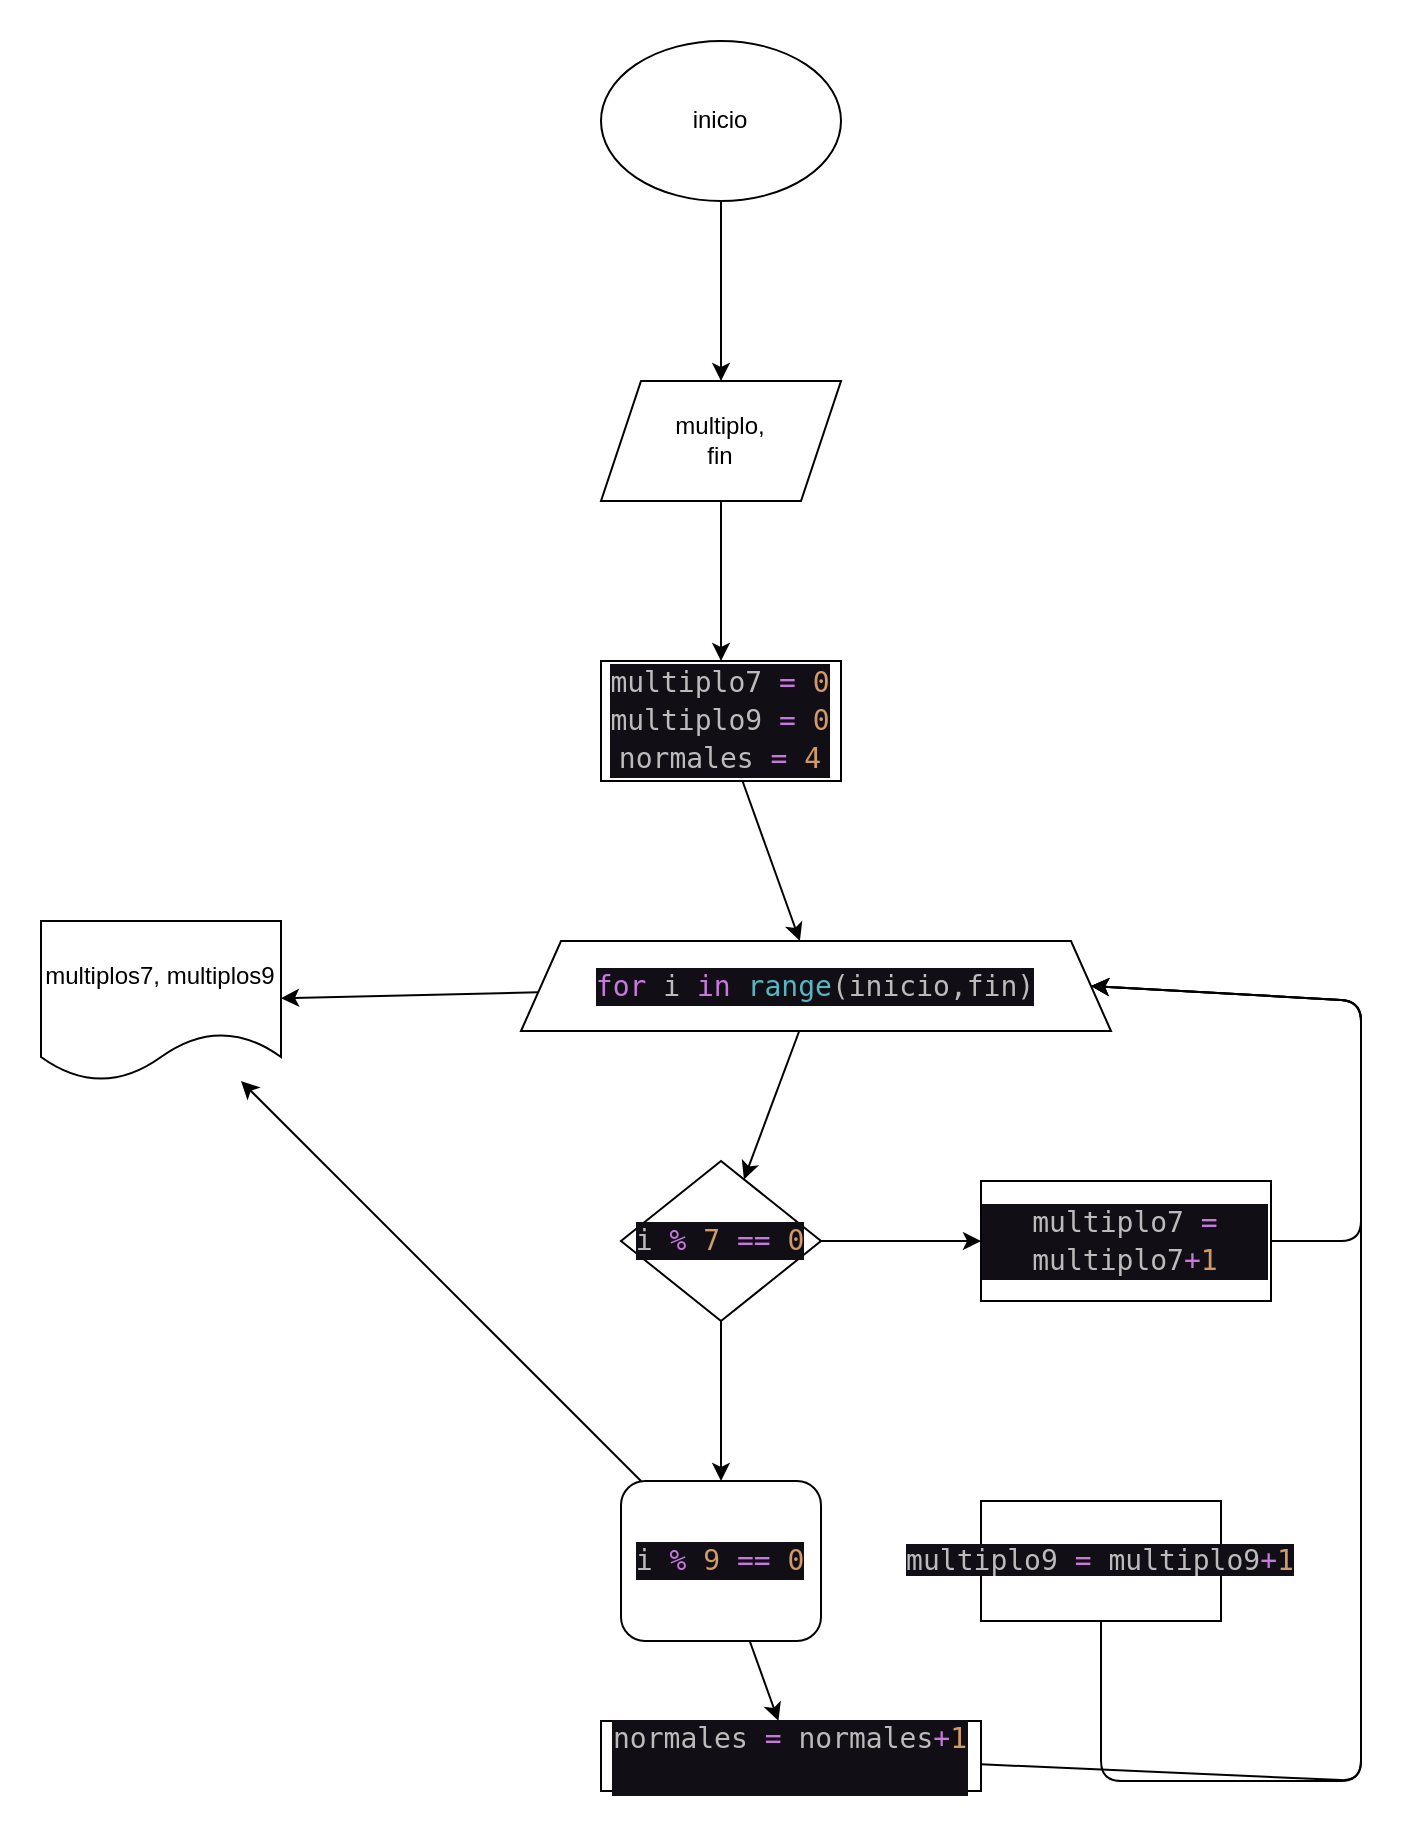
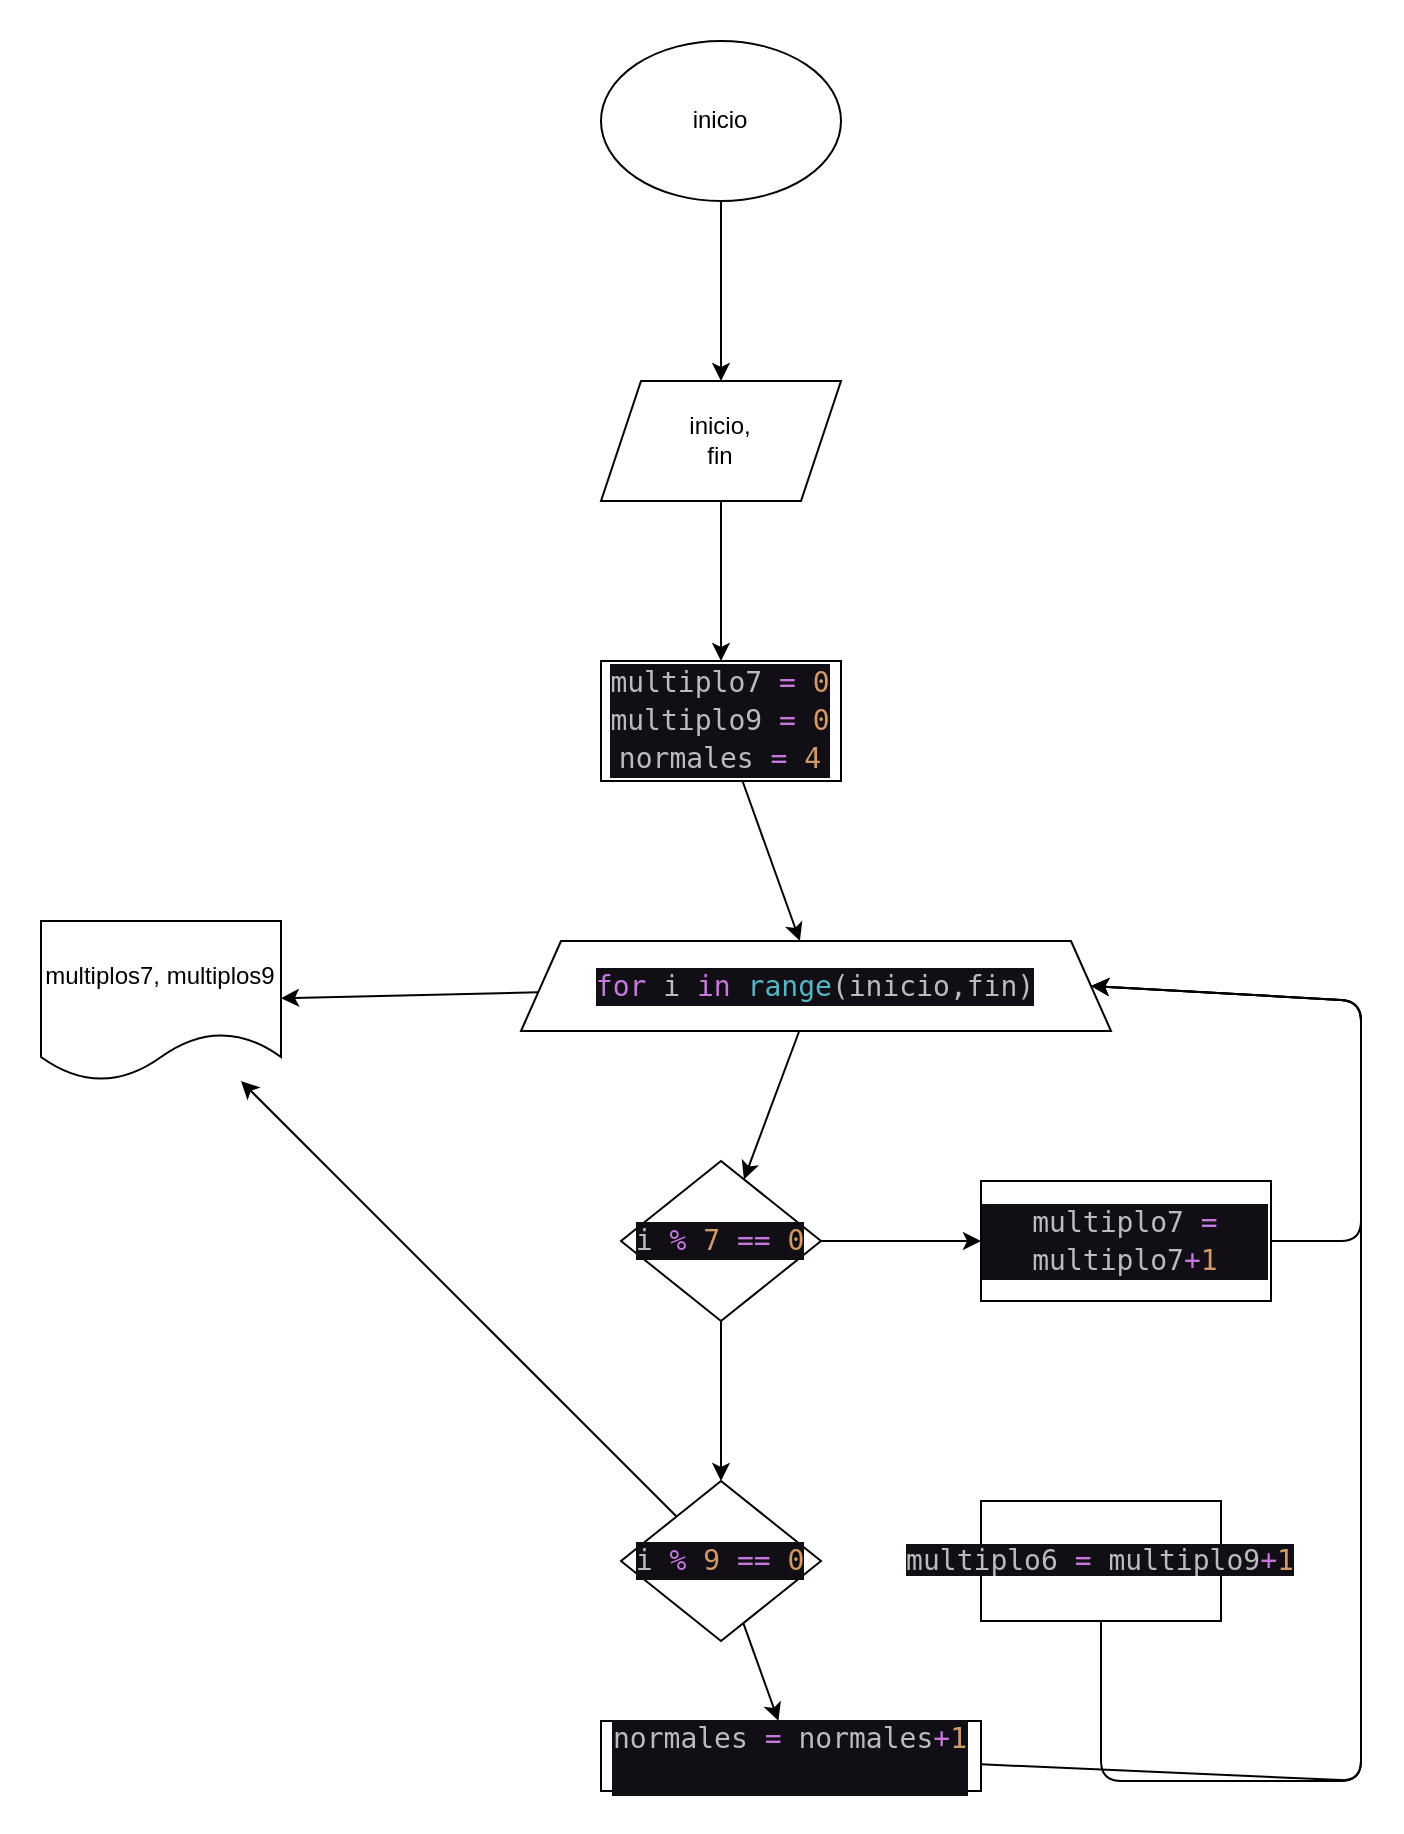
- <mxCell id="5" value="multiplo,&lt;br&gt;fin" style="shape=parallelogram;perimeter=parallelogramPerimeter;whiteSpace=wrap;html=1;fixedSize=1;" parent="1" vertex="1"><mxGeometry x="300" y="190" width="120" height="60" as="geometry" /></mxCell>
+ <mxCell id="5" value="inicio,&lt;br&gt;fin" style="shape=parallelogram;perimeter=parallelogramPerimeter;whiteSpace=wrap;html=1;fixedSize=1;" parent="1" vertex="1"><mxGeometry x="300" y="190" width="120" height="60" as="geometry" /></mxCell>
- <mxCell id="18" value="&lt;div style=&quot;color: rgb(187, 187, 187); background-color: rgb(18, 14, 22); font-family: &amp;quot;Droid Sans Mono&amp;quot;, &amp;quot;monospace&amp;quot;, monospace; font-size: 14px; line-height: 19px;&quot;&gt;&lt;div style=&quot;line-height: 19px;&quot;&gt;i &lt;span style=&quot;color: #c678dd;&quot;&gt;%&lt;/span&gt; &lt;span style=&quot;color: #d19a66;&quot;&gt;9&lt;/span&gt; &lt;span style=&quot;color: #c678dd;&quot;&gt;==&lt;/span&gt; &lt;span style=&quot;color: #d19a66;&quot;&gt;0&lt;/span&gt;&lt;/div&gt;&lt;/div&gt;" style="whiteSpace=wrap;html=1;rounded=1;" parent="1" vertex="1"><mxGeometry x="310" y="740" width="100" height="80" as="geometry" /></mxCell>
+ <mxCell id="18" value="&lt;div style=&quot;color: rgb(187, 187, 187); background-color: rgb(18, 14, 22); font-family: &amp;quot;Droid Sans Mono&amp;quot;, &amp;quot;monospace&amp;quot;, monospace; font-size: 14px; line-height: 19px;&quot;&gt;&lt;div style=&quot;line-height: 19px;&quot;&gt;i &lt;span style=&quot;color: #c678dd;&quot;&gt;%&lt;/span&gt; &lt;span style=&quot;color: #d19a66;&quot;&gt;9&lt;/span&gt; &lt;span style=&quot;color: #c678dd;&quot;&gt;==&lt;/span&gt; &lt;span style=&quot;color: #d19a66;&quot;&gt;0&lt;/span&gt;&lt;/div&gt;&lt;/div&gt;" style="rhombus;whiteSpace=wrap;html=1;" parent="1" vertex="1"><mxGeometry x="310" y="740" width="100" height="80" as="geometry" /></mxCell>
- <mxCell id="20" value="&lt;span style=&quot;color: rgb(187, 187, 187); font-family: &amp;quot;Droid Sans Mono&amp;quot;, &amp;quot;monospace&amp;quot;, monospace; font-size: 14px; background-color: rgb(18, 14, 22);&quot;&gt;multiplo9&amp;nbsp;&lt;/span&gt;&lt;span style=&quot;font-family: &amp;quot;Droid Sans Mono&amp;quot;, &amp;quot;monospace&amp;quot;, monospace; font-size: 14px; background-color: rgb(18, 14, 22); color: rgb(198, 120, 221);&quot;&gt;=&lt;/span&gt;&lt;span style=&quot;color: rgb(187, 187, 187); font-family: &amp;quot;Droid Sans Mono&amp;quot;, &amp;quot;monospace&amp;quot;, monospace; font-size: 14px; background-color: rgb(18, 14, 22);&quot;&gt;&amp;nbsp;multiplo9&lt;/span&gt;&lt;span style=&quot;font-family: &amp;quot;Droid Sans Mono&amp;quot;, &amp;quot;monospace&amp;quot;, monospace; font-size: 14px; background-color: rgb(18, 14, 22); color: rgb(198, 120, 221);&quot;&gt;+&lt;/span&gt;&lt;span style=&quot;font-family: &amp;quot;Droid Sans Mono&amp;quot;, &amp;quot;monospace&amp;quot;, monospace; font-size: 14px; background-color: rgb(18, 14, 22); color: rgb(209, 154, 102);&quot;&gt;1&lt;/span&gt;" style="whiteSpace=wrap;html=1;" parent="1" vertex="1"><mxGeometry x="490" y="750" width="120" height="60" as="geometry" /></mxCell>
+ <mxCell id="20" value="&lt;span style=&quot;color: rgb(187, 187, 187); font-family: &amp;quot;Droid Sans Mono&amp;quot;, &amp;quot;monospace&amp;quot;, monospace; font-size: 14px; background-color: rgb(18, 14, 22);&quot;&gt;multiplo6&amp;nbsp;&lt;/span&gt;&lt;span style=&quot;font-family: &amp;quot;Droid Sans Mono&amp;quot;, &amp;quot;monospace&amp;quot;, monospace; font-size: 14px; background-color: rgb(18, 14, 22); color: rgb(198, 120, 221);&quot;&gt;=&lt;/span&gt;&lt;span style=&quot;color: rgb(187, 187, 187); font-family: &amp;quot;Droid Sans Mono&amp;quot;, &amp;quot;monospace&amp;quot;, monospace; font-size: 14px; background-color: rgb(18, 14, 22);&quot;&gt;&amp;nbsp;multiplo9&lt;/span&gt;&lt;span style=&quot;font-family: &amp;quot;Droid Sans Mono&amp;quot;, &amp;quot;monospace&amp;quot;, monospace; font-size: 14px; background-color: rgb(18, 14, 22); color: rgb(198, 120, 221);&quot;&gt;+&lt;/span&gt;&lt;span style=&quot;font-family: &amp;quot;Droid Sans Mono&amp;quot;, &amp;quot;monospace&amp;quot;, monospace; font-size: 14px; background-color: rgb(18, 14, 22); color: rgb(209, 154, 102);&quot;&gt;1&lt;/span&gt;" style="whiteSpace=wrap;html=1;" parent="1" vertex="1"><mxGeometry x="490" y="750" width="120" height="60" as="geometry" /></mxCell>
